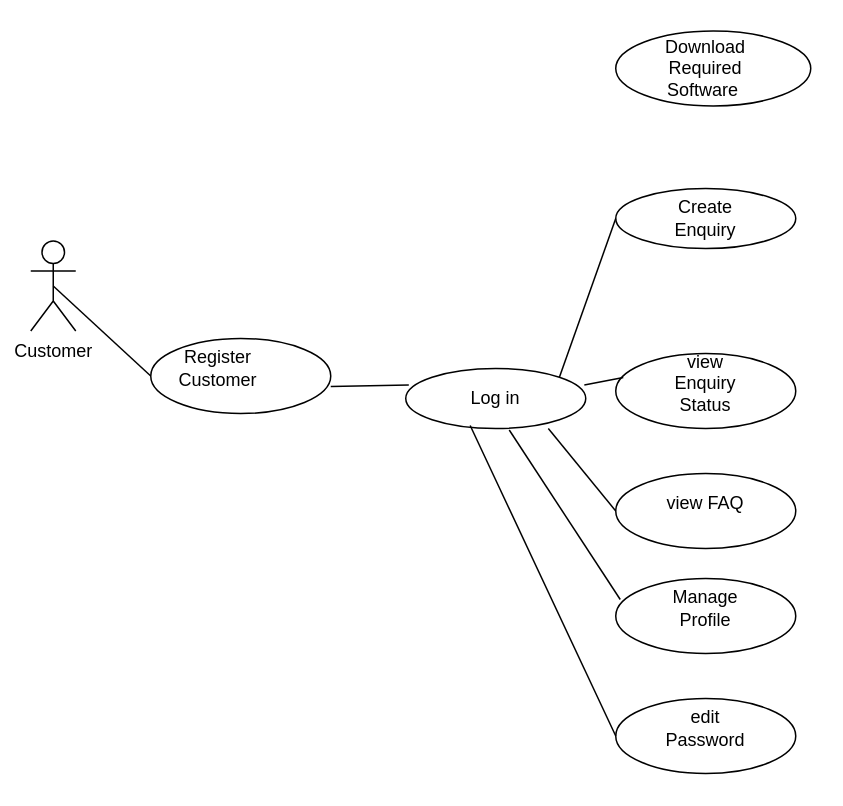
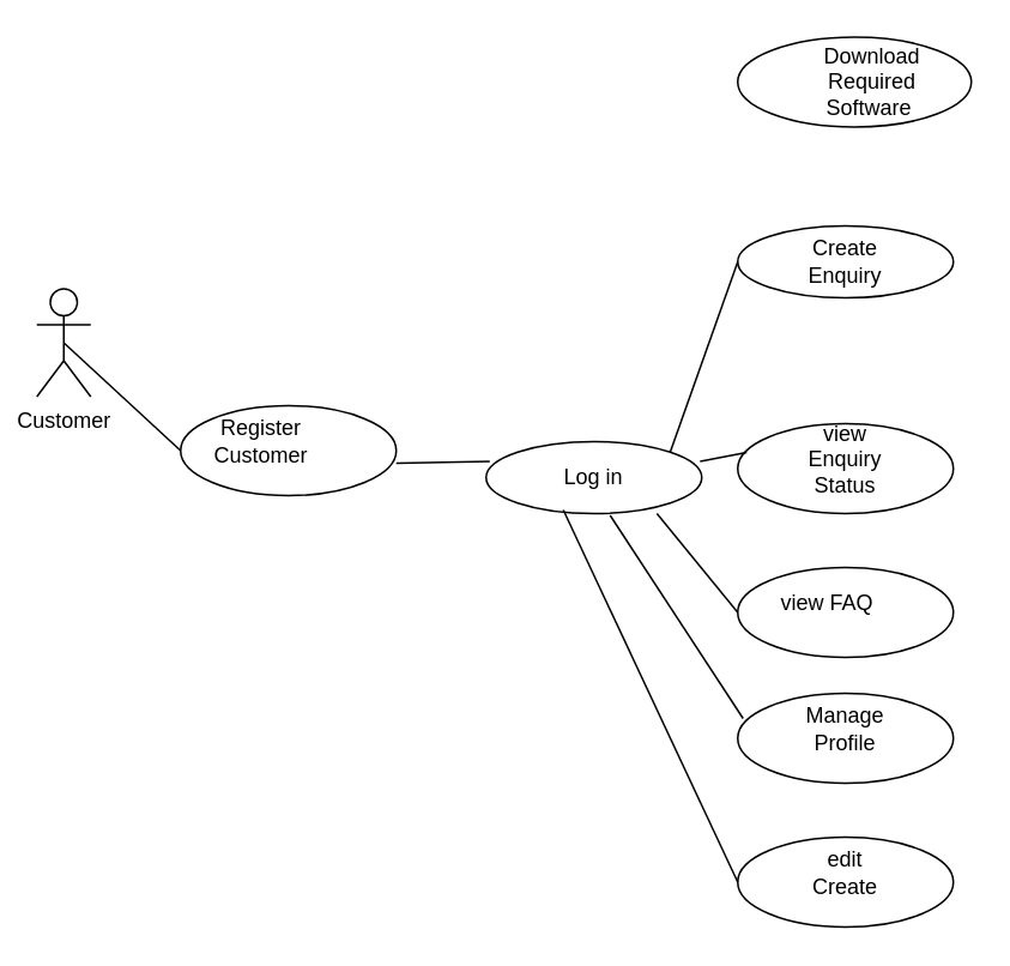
- <mxCell id="25" value="Download Required Software&amp;nbsp;" style="text;html=1;strokeColor=none;fillColor=none;align=center;verticalAlign=middle;whiteSpace=wrap;rounded=0;" vertex="1" parent="1"><mxGeometry x="440" y="30" width="60" height="30" as="geometry" /></mxCell>
+ <mxCell id="25" value="Download Required Software&amp;nbsp;" style="text;html=1;strokeColor=none;fillColor=none;align=center;verticalAlign=middle;whiteSpace=wrap;rounded=0;" vertex="1" parent="1"><mxGeometry x="455" y="30" width="60" height="30" as="geometry" /></mxCell>
- <mxCell id="10" value="view FAQ" style="text;html=1;strokeColor=none;fillColor=none;align=center;verticalAlign=middle;whiteSpace=wrap;rounded=0;" vertex="1" parent="1"><mxGeometry x="440" y="320" width="60" height="30" as="geometry" /></mxCell>
+ <mxCell id="10" value="view FAQ" style="text;html=1;strokeColor=none;fillColor=none;align=center;verticalAlign=middle;whiteSpace=wrap;rounded=0;" vertex="1" parent="1"><mxGeometry x="430" y="320" width="60" height="30" as="geometry" /></mxCell>
- <mxCell id="16" value="edit Password" style="text;html=1;strokeColor=none;fillColor=none;align=center;verticalAlign=middle;whiteSpace=wrap;rounded=0;" vertex="1" parent="1"><mxGeometry x="440" y="470" width="60" height="30" as="geometry" /></mxCell>
+ <mxCell id="16" value="edit Create" style="text;html=1;strokeColor=none;fillColor=none;align=center;verticalAlign=middle;whiteSpace=wrap;rounded=0;" vertex="1" parent="1"><mxGeometry x="440" y="470" width="60" height="30" as="geometry" /></mxCell>
